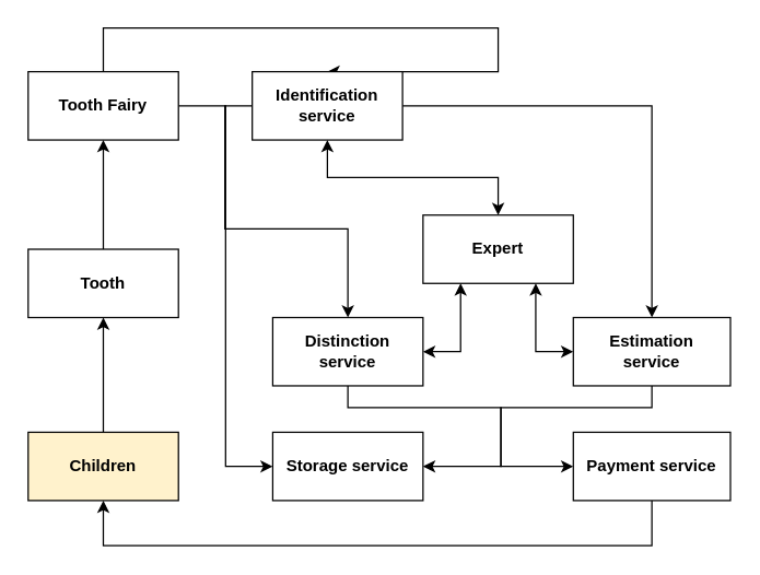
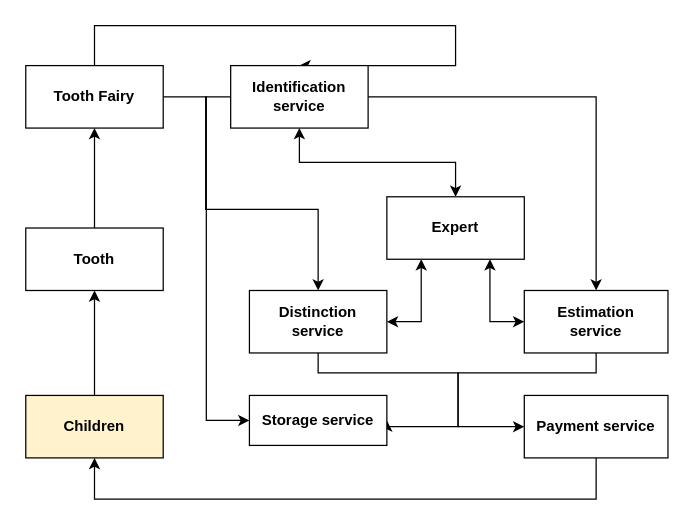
- <mxCell id="18" value="&lt;b&gt;Storage service&lt;/b&gt;" style="html=1;whiteSpace=wrap;" parent="1" vertex="1"><mxGeometry x="199" y="316" width="110" height="50" as="geometry" /></mxCell>
+ <mxCell id="18" value="&lt;b&gt;Storage service&lt;/b&gt;" style="html=1;whiteSpace=wrap;" parent="1" vertex="1"><mxGeometry x="199" y="316" width="110" height="40" as="geometry" /></mxCell>
